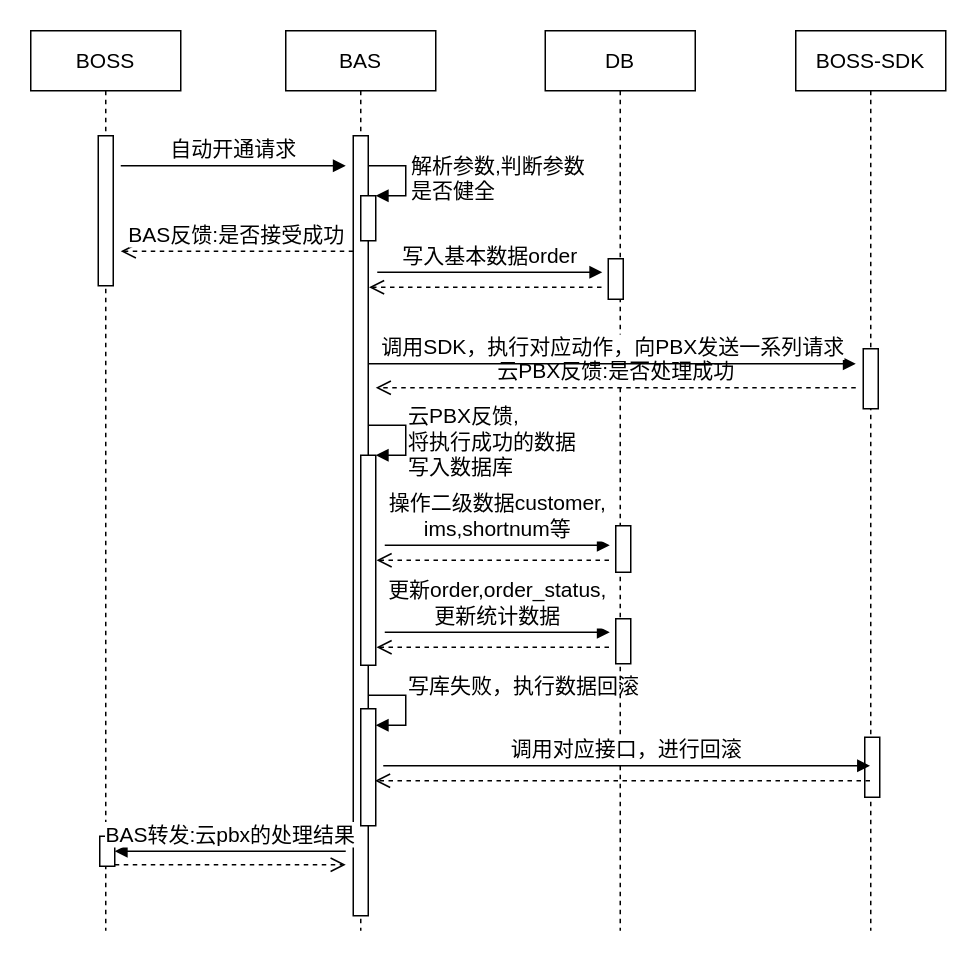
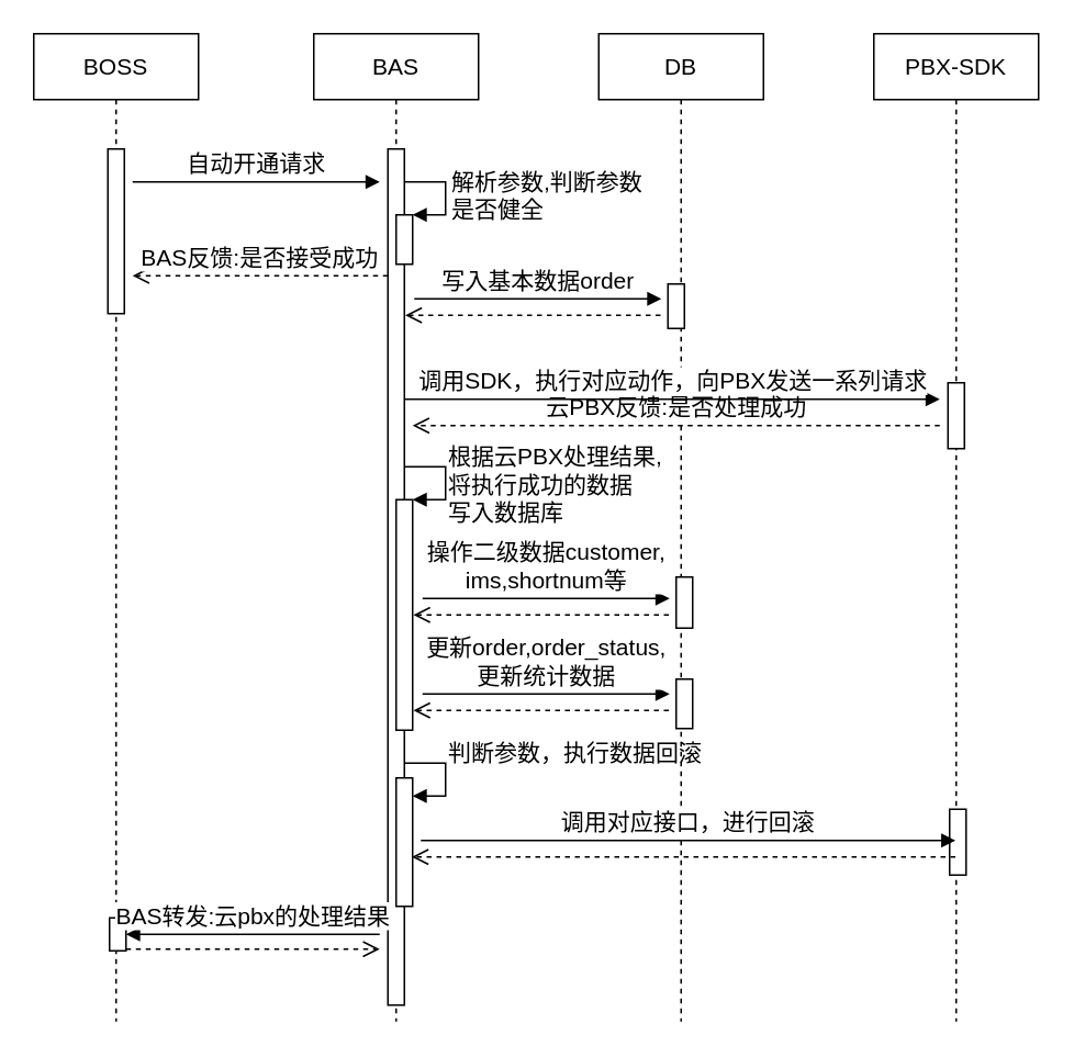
- <mxCell id="8" value="BOSS-SDK" style="shape=umlLifeline;perimeter=lifelinePerimeter;whiteSpace=wrap;html=1;container=1;collapsible=0;recursiveResize=0;outlineConnect=0;fontSize=14;" parent="1" vertex="1"><mxGeometry x="530" y="20" width="100" height="600" as="geometry" /></mxCell>
+ <mxCell id="8" value="PBX-SDK" style="shape=umlLifeline;perimeter=lifelinePerimeter;whiteSpace=wrap;html=1;container=1;collapsible=0;recursiveResize=0;outlineConnect=0;fontSize=14;" parent="1" vertex="1"><mxGeometry x="530" y="20" width="100" height="600" as="geometry" /></mxCell>
- <mxCell id="24" value="云PBX反馈,&lt;br&gt;将执行成功的数据&lt;br&gt;写入数据库" style="text;html=1;fontSize=14;" parent="1" vertex="1"><mxGeometry x="270" y="262" width="130" height="30" as="geometry" /></mxCell>
+ <mxCell id="24" value="根据云PBX处理结果,&lt;br&gt;将执行成功的数据&lt;br&gt;写入数据库" style="text;html=1;fontSize=14;" parent="1" vertex="1"><mxGeometry x="270" y="262" width="130" height="30" as="geometry" /></mxCell>
- <mxCell id="32" value="写库失败，执行数据回滚&lt;br&gt;" style="text;html=1;fontSize=14;" vertex="1" parent="1"><mxGeometry x="270" y="442" width="130" height="30" as="geometry" /></mxCell>
+ <mxCell id="32" value="判断参数，执行数据回滚&lt;br&gt;" style="text;html=1;fontSize=14;" vertex="1" parent="1"><mxGeometry x="270" y="442" width="130" height="30" as="geometry" /></mxCell>
